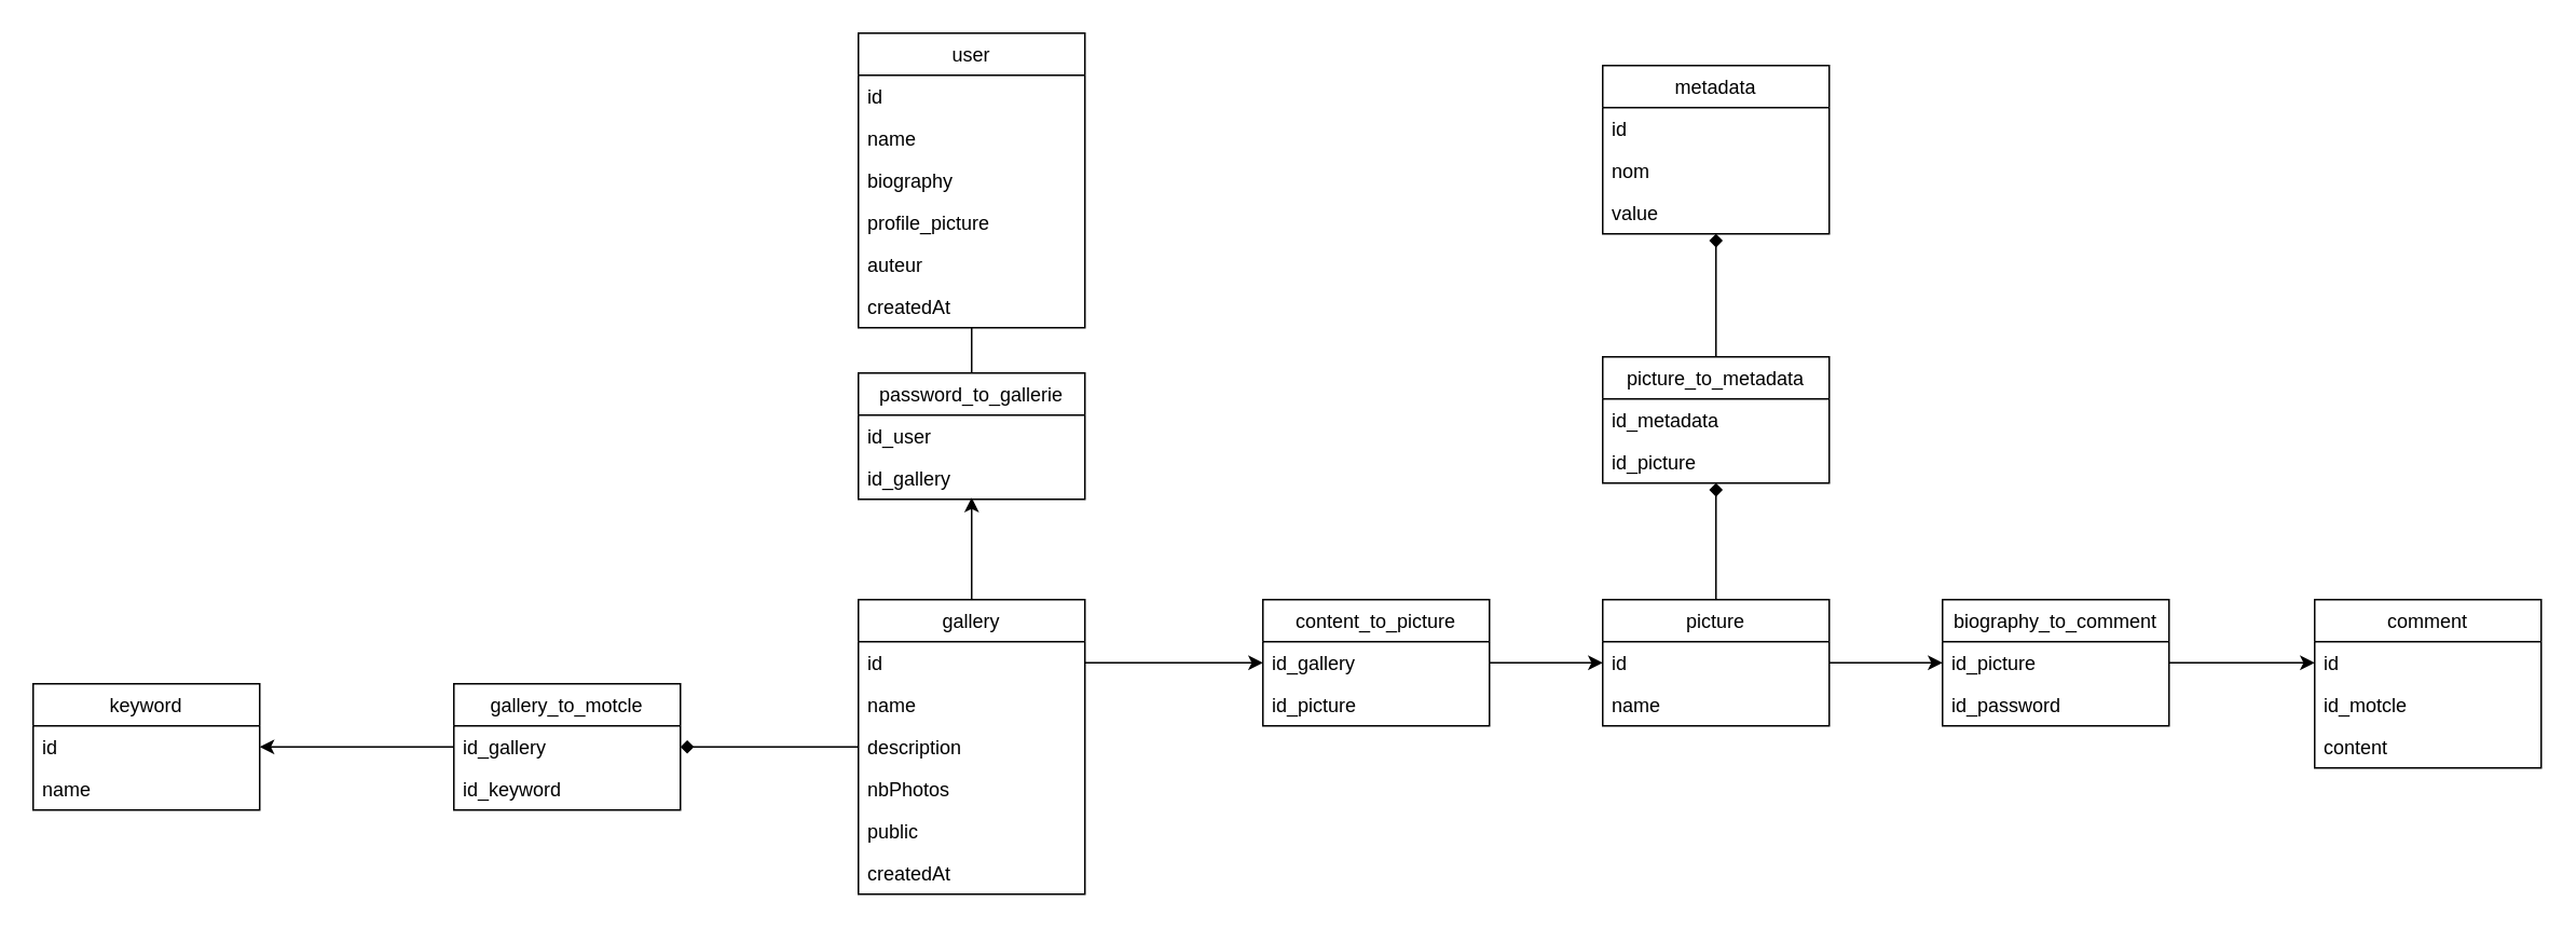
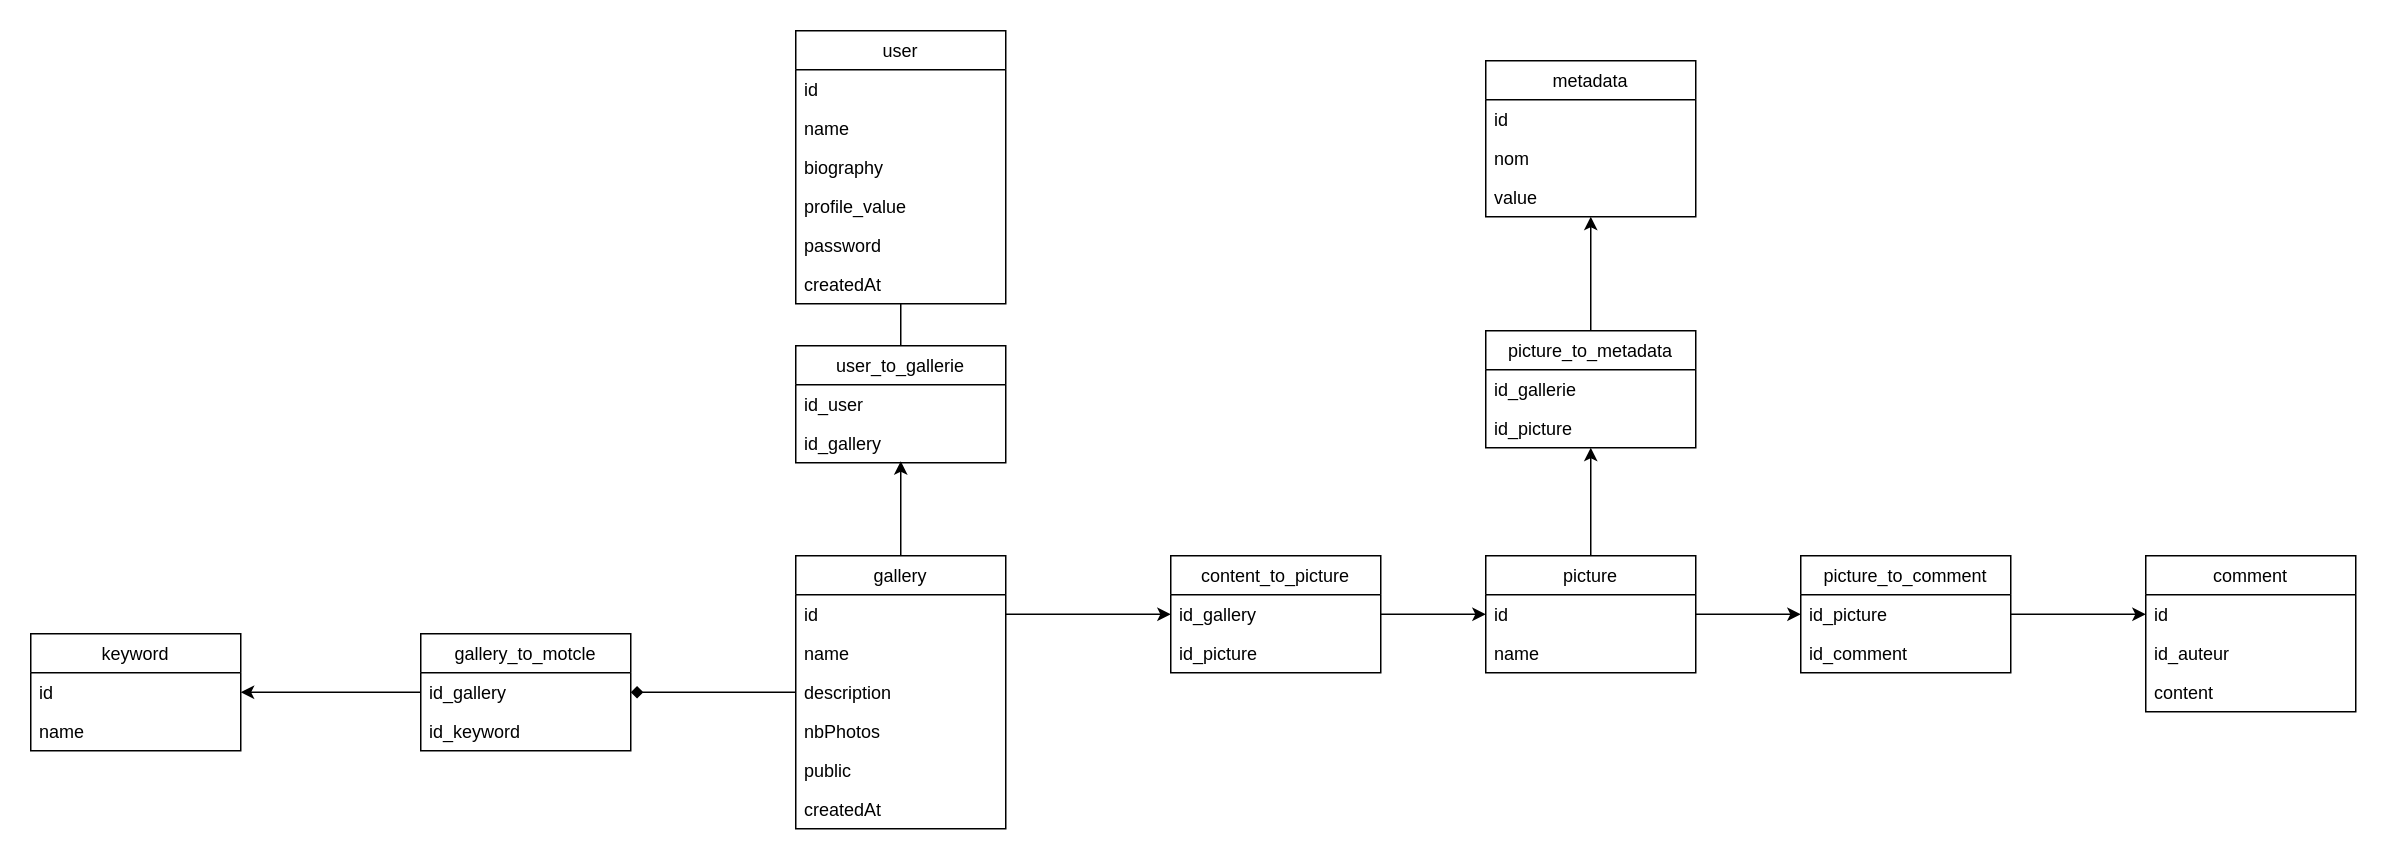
- <mxCell id="7" value="profile_picture" style="text;strokeColor=none;fillColor=none;align=left;verticalAlign=top;spacingLeft=4;spacingRight=4;overflow=hidden;rotatable=0;points=[[0,0.5],[1,0.5]];portConstraint=eastwest;" vertex="1" parent="3"><mxGeometry y="104" width="140" height="26" as="geometry" /></mxCell>
+ <mxCell id="7" value="profile_value" style="text;strokeColor=none;fillColor=none;align=left;verticalAlign=top;spacingLeft=4;spacingRight=4;overflow=hidden;rotatable=0;points=[[0,0.5],[1,0.5]];portConstraint=eastwest;" vertex="1" parent="3"><mxGeometry y="104" width="140" height="26" as="geometry" /></mxCell>
- <mxCell id="39" style="edgeStyle=orthogonalEdgeStyle;rounded=0;orthogonalLoop=1;jettySize=auto;html=1;endArrow=diamond;" edge="1" parent="1" source="40" target="43"><mxGeometry relative="1" as="geometry" /></mxCell>
+ <mxCell id="39" style="edgeStyle=orthogonalEdgeStyle;rounded=0;orthogonalLoop=1;jettySize=auto;html=1;" edge="1" parent="1" source="40" target="43"><mxGeometry relative="1" as="geometry" /></mxCell>
- <mxCell id="8" value="auteur" style="text;strokeColor=none;fillColor=none;align=left;verticalAlign=top;spacingLeft=4;spacingRight=4;overflow=hidden;rotatable=0;points=[[0,0.5],[1,0.5]];portConstraint=eastwest;" vertex="1" parent="3"><mxGeometry y="130" width="140" height="26" as="geometry" /></mxCell>
+ <mxCell id="8" value="password" style="text;strokeColor=none;fillColor=none;align=left;verticalAlign=top;spacingLeft=4;spacingRight=4;overflow=hidden;rotatable=0;points=[[0,0.5],[1,0.5]];portConstraint=eastwest;" vertex="1" parent="3"><mxGeometry y="130" width="140" height="26" as="geometry" /></mxCell>
- <mxCell id="10" value="password_to_gallerie" style="swimlane;fontStyle=0;childLayout=stackLayout;horizontal=1;startSize=26;fillColor=none;horizontalStack=0;resizeParent=1;resizeParentMax=0;resizeLast=0;collapsible=1;marginBottom=0;" vertex="1" parent="1"><mxGeometry x="530" y="230" width="140" height="78" as="geometry" /></mxCell>
+ <mxCell id="10" value="user_to_gallerie" style="swimlane;fontStyle=0;childLayout=stackLayout;horizontal=1;startSize=26;fillColor=none;horizontalStack=0;resizeParent=1;resizeParentMax=0;resizeLast=0;collapsible=1;marginBottom=0;" vertex="1" parent="1"><mxGeometry x="530" y="230" width="140" height="78" as="geometry" /></mxCell>
- <mxCell id="41" value="id_metadata" style="text;strokeColor=none;fillColor=none;align=left;verticalAlign=top;spacingLeft=4;spacingRight=4;overflow=hidden;rotatable=0;points=[[0,0.5],[1,0.5]];portConstraint=eastwest;" vertex="1" parent="40"><mxGeometry y="26" width="140" height="26" as="geometry" /></mxCell>
+ <mxCell id="41" value="id_gallerie" style="text;strokeColor=none;fillColor=none;align=left;verticalAlign=top;spacingLeft=4;spacingRight=4;overflow=hidden;rotatable=0;points=[[0,0.5],[1,0.5]];portConstraint=eastwest;" vertex="1" parent="40"><mxGeometry y="26" width="140" height="26" as="geometry" /></mxCell>
- <mxCell id="26" style="edgeStyle=orthogonalEdgeStyle;rounded=0;orthogonalLoop=1;jettySize=auto;html=1;endArrow=diamond;" edge="1" parent="1" source="27" target="40"><mxGeometry relative="1" as="geometry" /></mxCell>
+ <mxCell id="26" style="edgeStyle=orthogonalEdgeStyle;rounded=0;orthogonalLoop=1;jettySize=auto;html=1;" edge="1" parent="1" source="27" target="40"><mxGeometry relative="1" as="geometry" /></mxCell>
- <mxCell id="31" value="biography_to_comment" style="swimlane;fontStyle=0;childLayout=stackLayout;horizontal=1;startSize=26;fillColor=none;horizontalStack=0;resizeParent=1;resizeParentMax=0;resizeLast=0;collapsible=1;marginBottom=0;" vertex="1" parent="1"><mxGeometry x="1200" y="370" width="140" height="78" as="geometry" /></mxCell>
+ <mxCell id="31" value="picture_to_comment" style="swimlane;fontStyle=0;childLayout=stackLayout;horizontal=1;startSize=26;fillColor=none;horizontalStack=0;resizeParent=1;resizeParentMax=0;resizeLast=0;collapsible=1;marginBottom=0;" vertex="1" parent="1"><mxGeometry x="1200" y="370" width="140" height="78" as="geometry" /></mxCell>
- <mxCell id="33" value="id_password" style="text;strokeColor=none;fillColor=none;align=left;verticalAlign=top;spacingLeft=4;spacingRight=4;overflow=hidden;rotatable=0;points=[[0,0.5],[1,0.5]];portConstraint=eastwest;" vertex="1" parent="31"><mxGeometry y="52" width="140" height="26" as="geometry" /></mxCell>
+ <mxCell id="33" value="id_comment" style="text;strokeColor=none;fillColor=none;align=left;verticalAlign=top;spacingLeft=4;spacingRight=4;overflow=hidden;rotatable=0;points=[[0,0.5],[1,0.5]];portConstraint=eastwest;" vertex="1" parent="31"><mxGeometry y="52" width="140" height="26" as="geometry" /></mxCell>
- <mxCell id="37" value="id_motcle" style="text;strokeColor=none;fillColor=none;align=left;verticalAlign=top;spacingLeft=4;spacingRight=4;overflow=hidden;rotatable=0;points=[[0,0.5],[1,0.5]];portConstraint=eastwest;" vertex="1" parent="35"><mxGeometry y="52" width="140" height="26" as="geometry" /></mxCell>
+ <mxCell id="37" value="id_auteur" style="text;strokeColor=none;fillColor=none;align=left;verticalAlign=top;spacingLeft=4;spacingRight=4;overflow=hidden;rotatable=0;points=[[0,0.5],[1,0.5]];portConstraint=eastwest;" vertex="1" parent="35"><mxGeometry y="52" width="140" height="26" as="geometry" /></mxCell>
